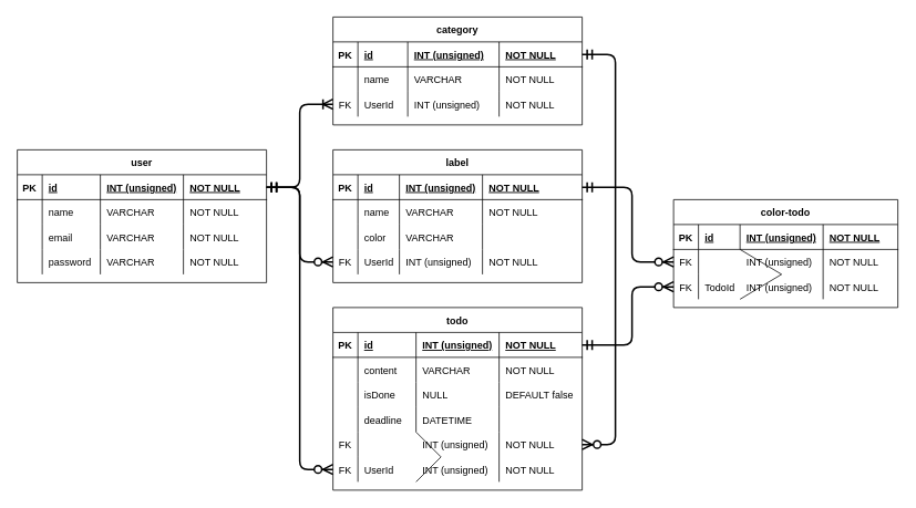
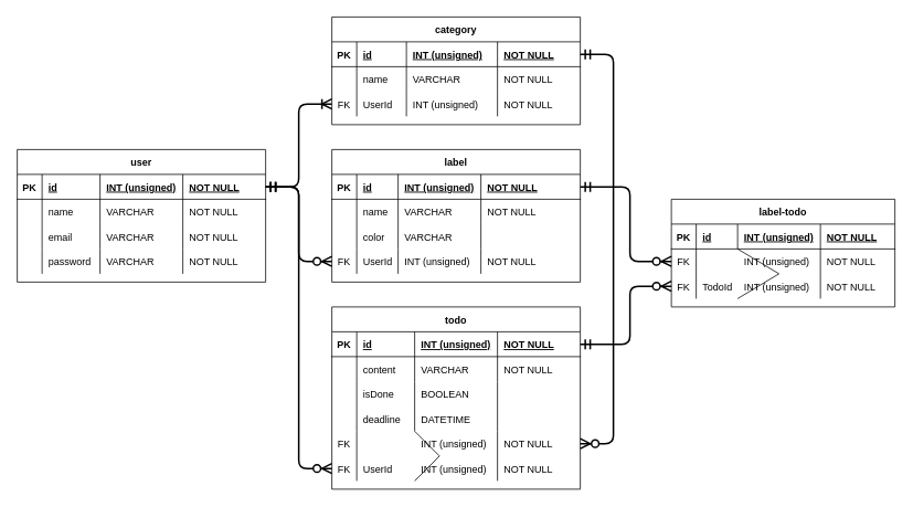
- <mxCell id="92" value="color-todo" style="shape=table;startSize=30;container=1;collapsible=1;childLayout=tableLayout;fixedRows=1;rowLines=0;fontStyle=1;align=center;resizeLast=1;" parent="1" vertex="1"><mxGeometry x="810" y="240" width="270" height="130" as="geometry" /></mxCell>
+ <mxCell id="92" value="label-todo" style="shape=table;startSize=30;container=1;collapsible=1;childLayout=tableLayout;fixedRows=1;rowLines=0;fontStyle=1;align=center;resizeLast=1;" parent="1" vertex="1"><mxGeometry x="810" y="240" width="270" height="130" as="geometry" /></mxCell>
- <mxCell id="74" value="NULL" style="shape=partialRectangle;overflow=hidden;connectable=0;fillColor=none;top=0;left=0;bottom=0;right=0;align=left;spacingLeft=6;" parent="71" vertex="1"><mxGeometry x="100" width="100" height="30" as="geometry" /></mxCell>
+ <mxCell id="74" value="BOOLEAN" style="shape=partialRectangle;overflow=hidden;connectable=0;fillColor=none;top=0;left=0;bottom=0;right=0;align=left;spacingLeft=6;" parent="71" vertex="1"><mxGeometry x="100" width="100" height="30" as="geometry" /></mxCell>
- <mxCell id="75" value="DEFAULT false" style="shape=partialRectangle;overflow=hidden;connectable=0;fillColor=none;top=0;left=0;bottom=0;right=0;align=left;spacingLeft=6;" parent="71" vertex="1"><mxGeometry x="200" width="100" height="30" as="geometry" /></mxCell>
